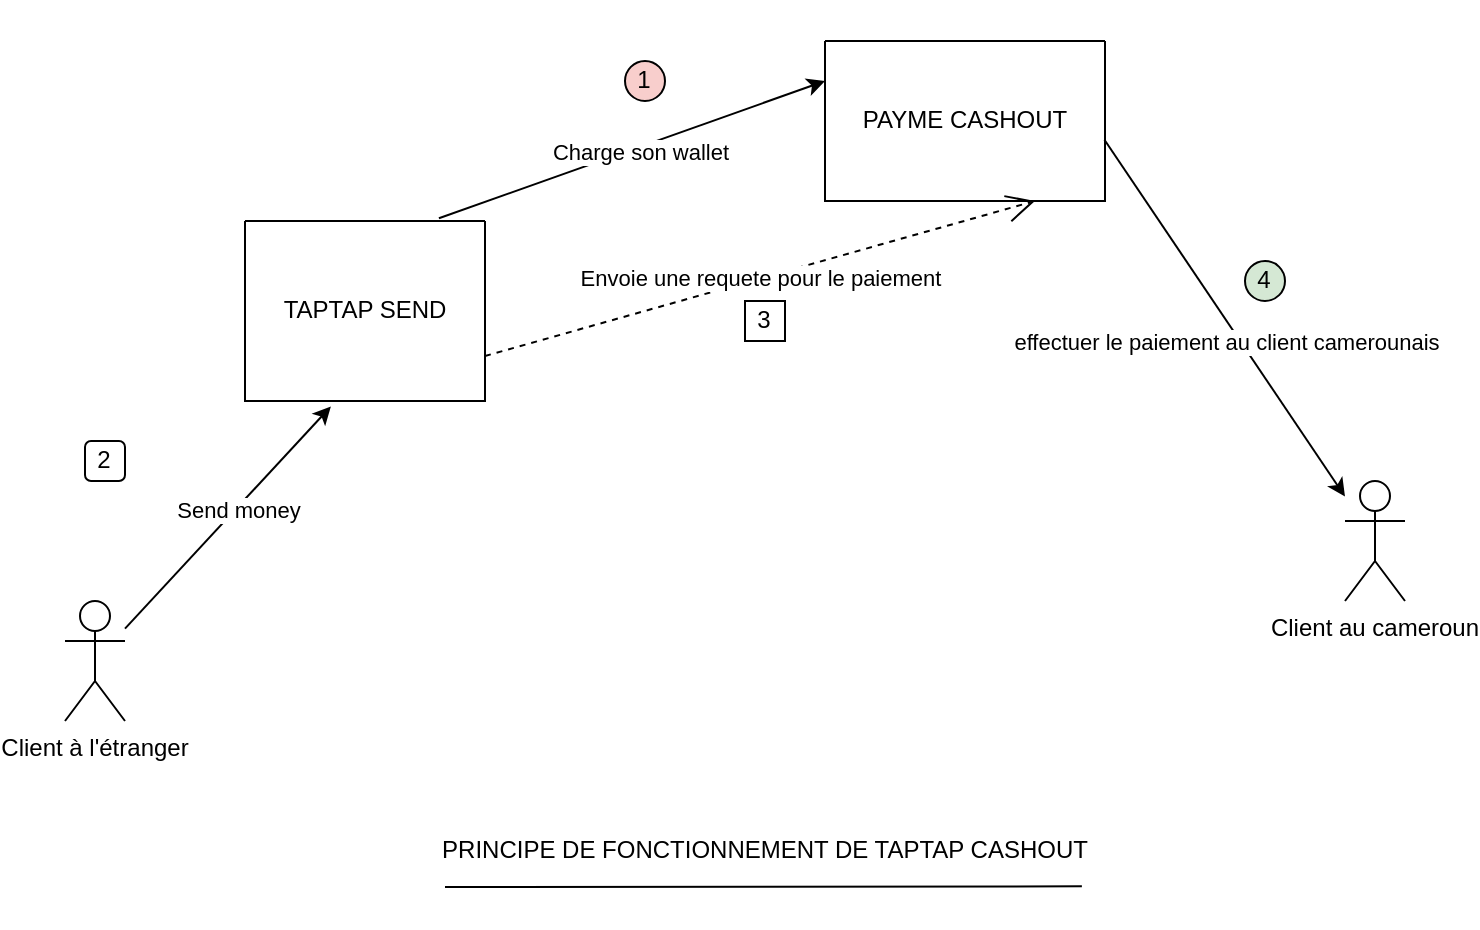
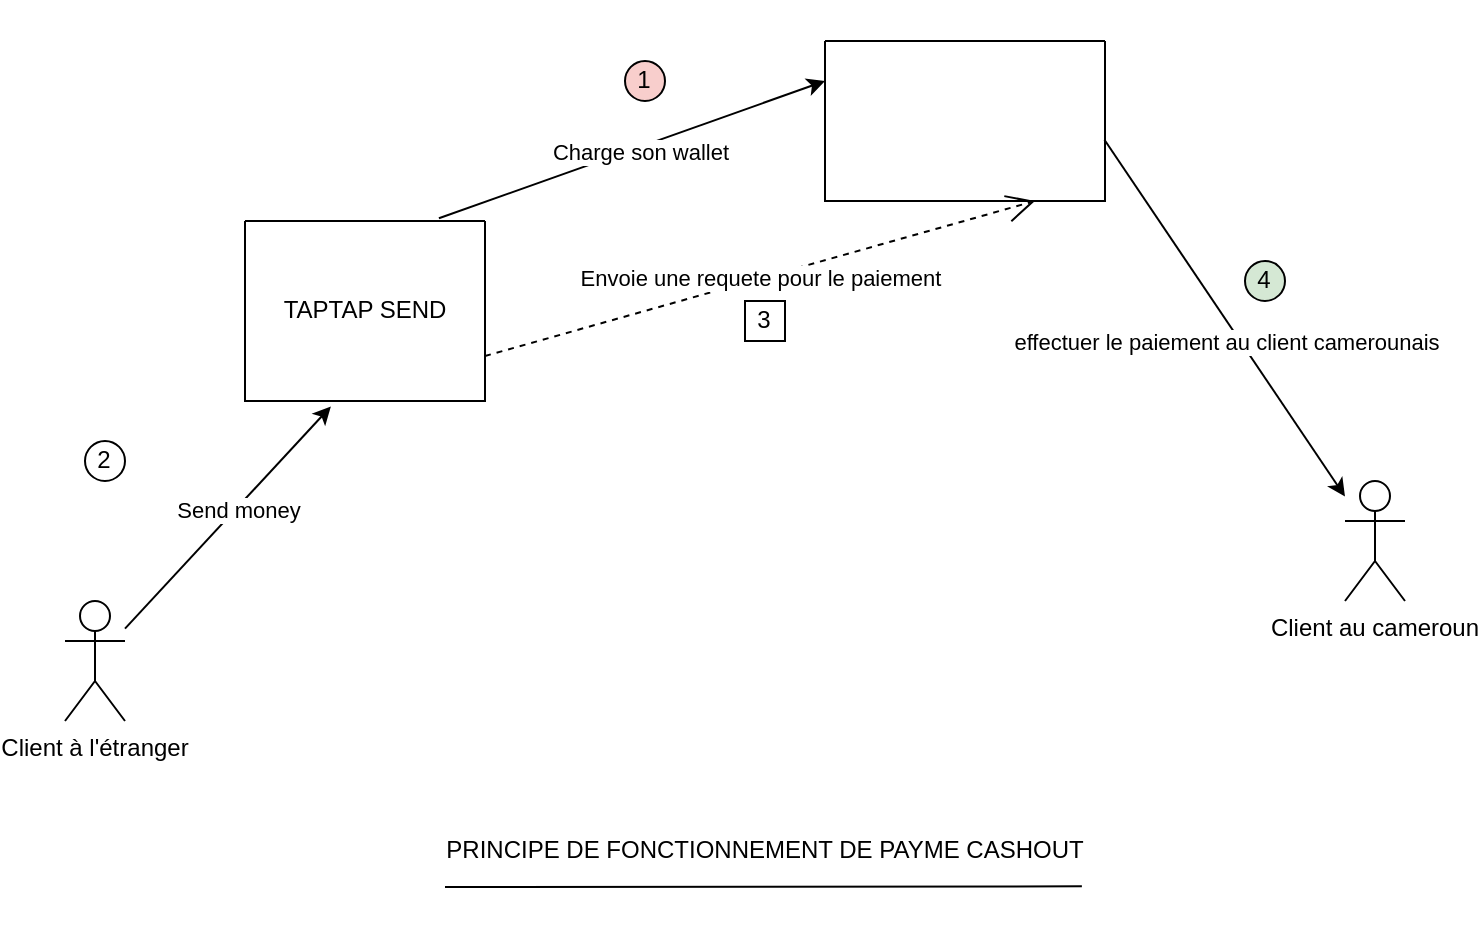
- <mxCell id="8" value="PAYME CASHOUT" style="text;html=1;align=center;verticalAlign=middle;resizable=0;points=[];autosize=1;strokeColor=none;fillColor=none;" vertex="1" parent="7"><mxGeometry x="5" y="25" width="130" height="30" as="geometry" /></mxCell>
- <mxCell id="12" value="2" style="whiteSpace=wrap;html=1;rounded=1;" vertex="1" parent="1"><mxGeometry x="30" y="220" width="20" height="20" as="geometry" /></mxCell>
+ <mxCell id="12" value="2" style="ellipse;whiteSpace=wrap;html=1;" vertex="1" parent="1"><mxGeometry x="30" y="220" width="20" height="20" as="geometry" /></mxCell>
- <mxCell id="19" value="PRINCIPE DE FONCTIONNEMENT DE TAPTAP CASHOUT" style="text;html=1;align=center;verticalAlign=middle;resizable=0;points=[];autosize=1;strokeColor=none;fillColor=none;" vertex="1" parent="1"><mxGeometry x="200" y="410" width="340" height="30" as="geometry" /></mxCell>
+ <mxCell id="19" value="PRINCIPE DE FONCTIONNEMENT DE PAYME CASHOUT" style="text;html=1;align=center;verticalAlign=middle;resizable=0;points=[];autosize=1;strokeColor=none;fillColor=none;" vertex="1" parent="1"><mxGeometry x="200" y="410" width="340" height="30" as="geometry" /></mxCell>
